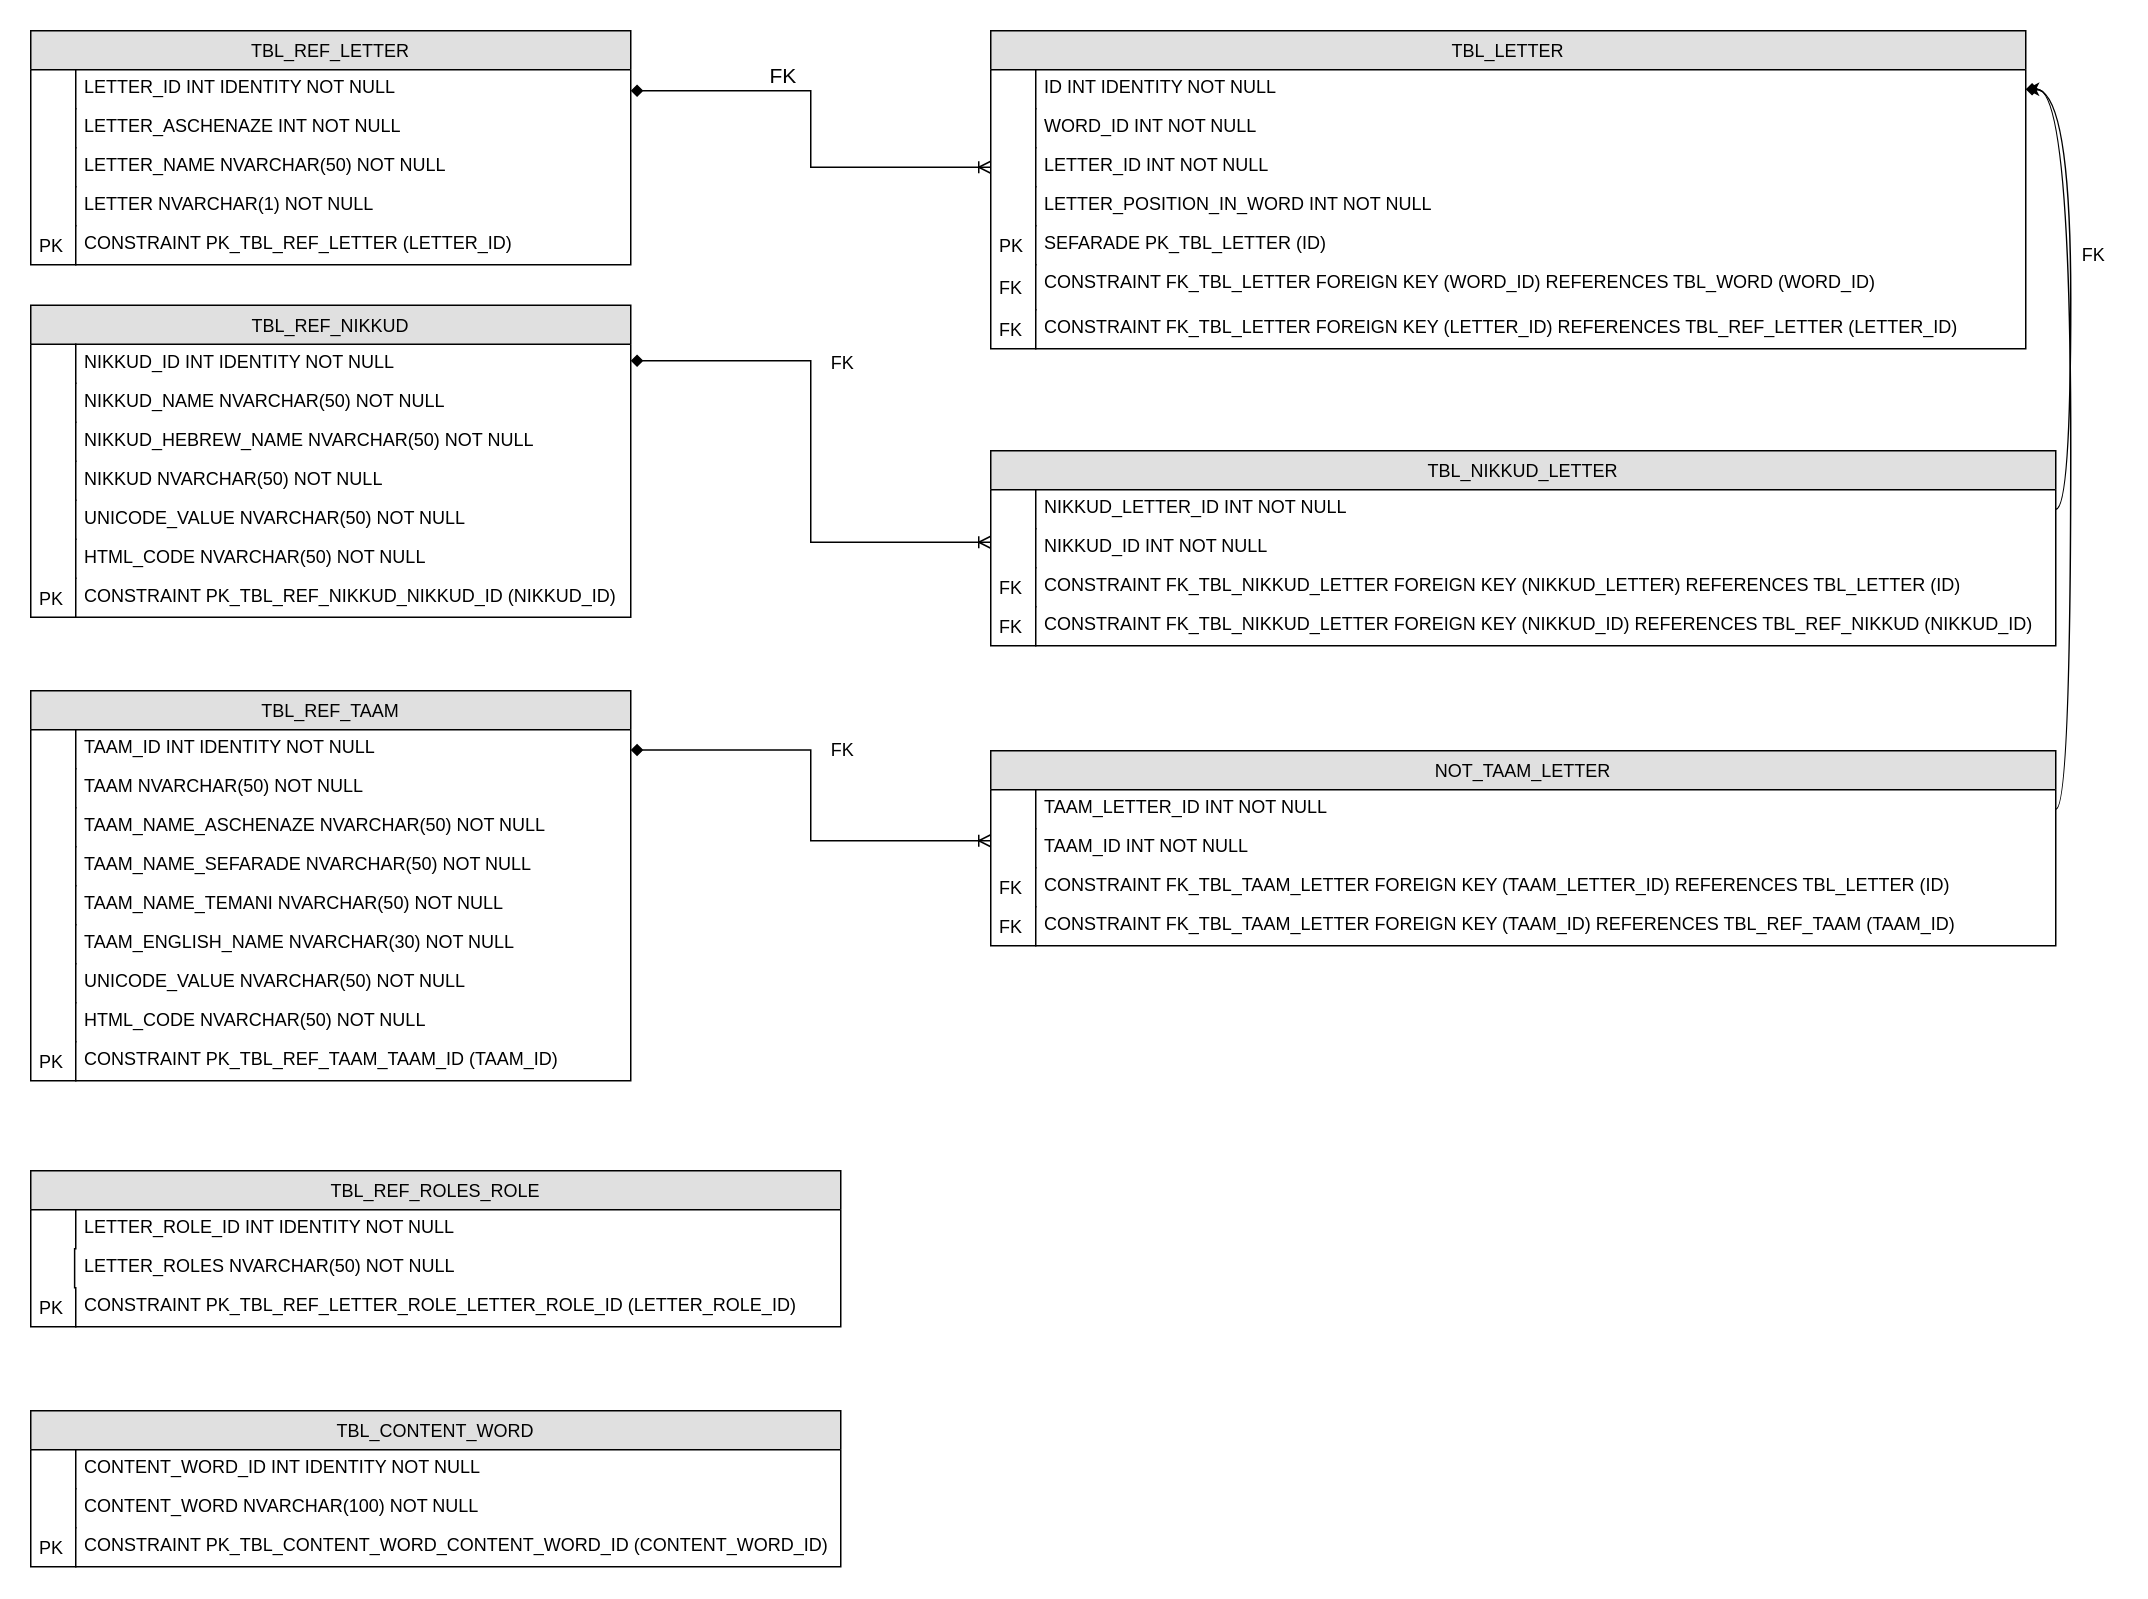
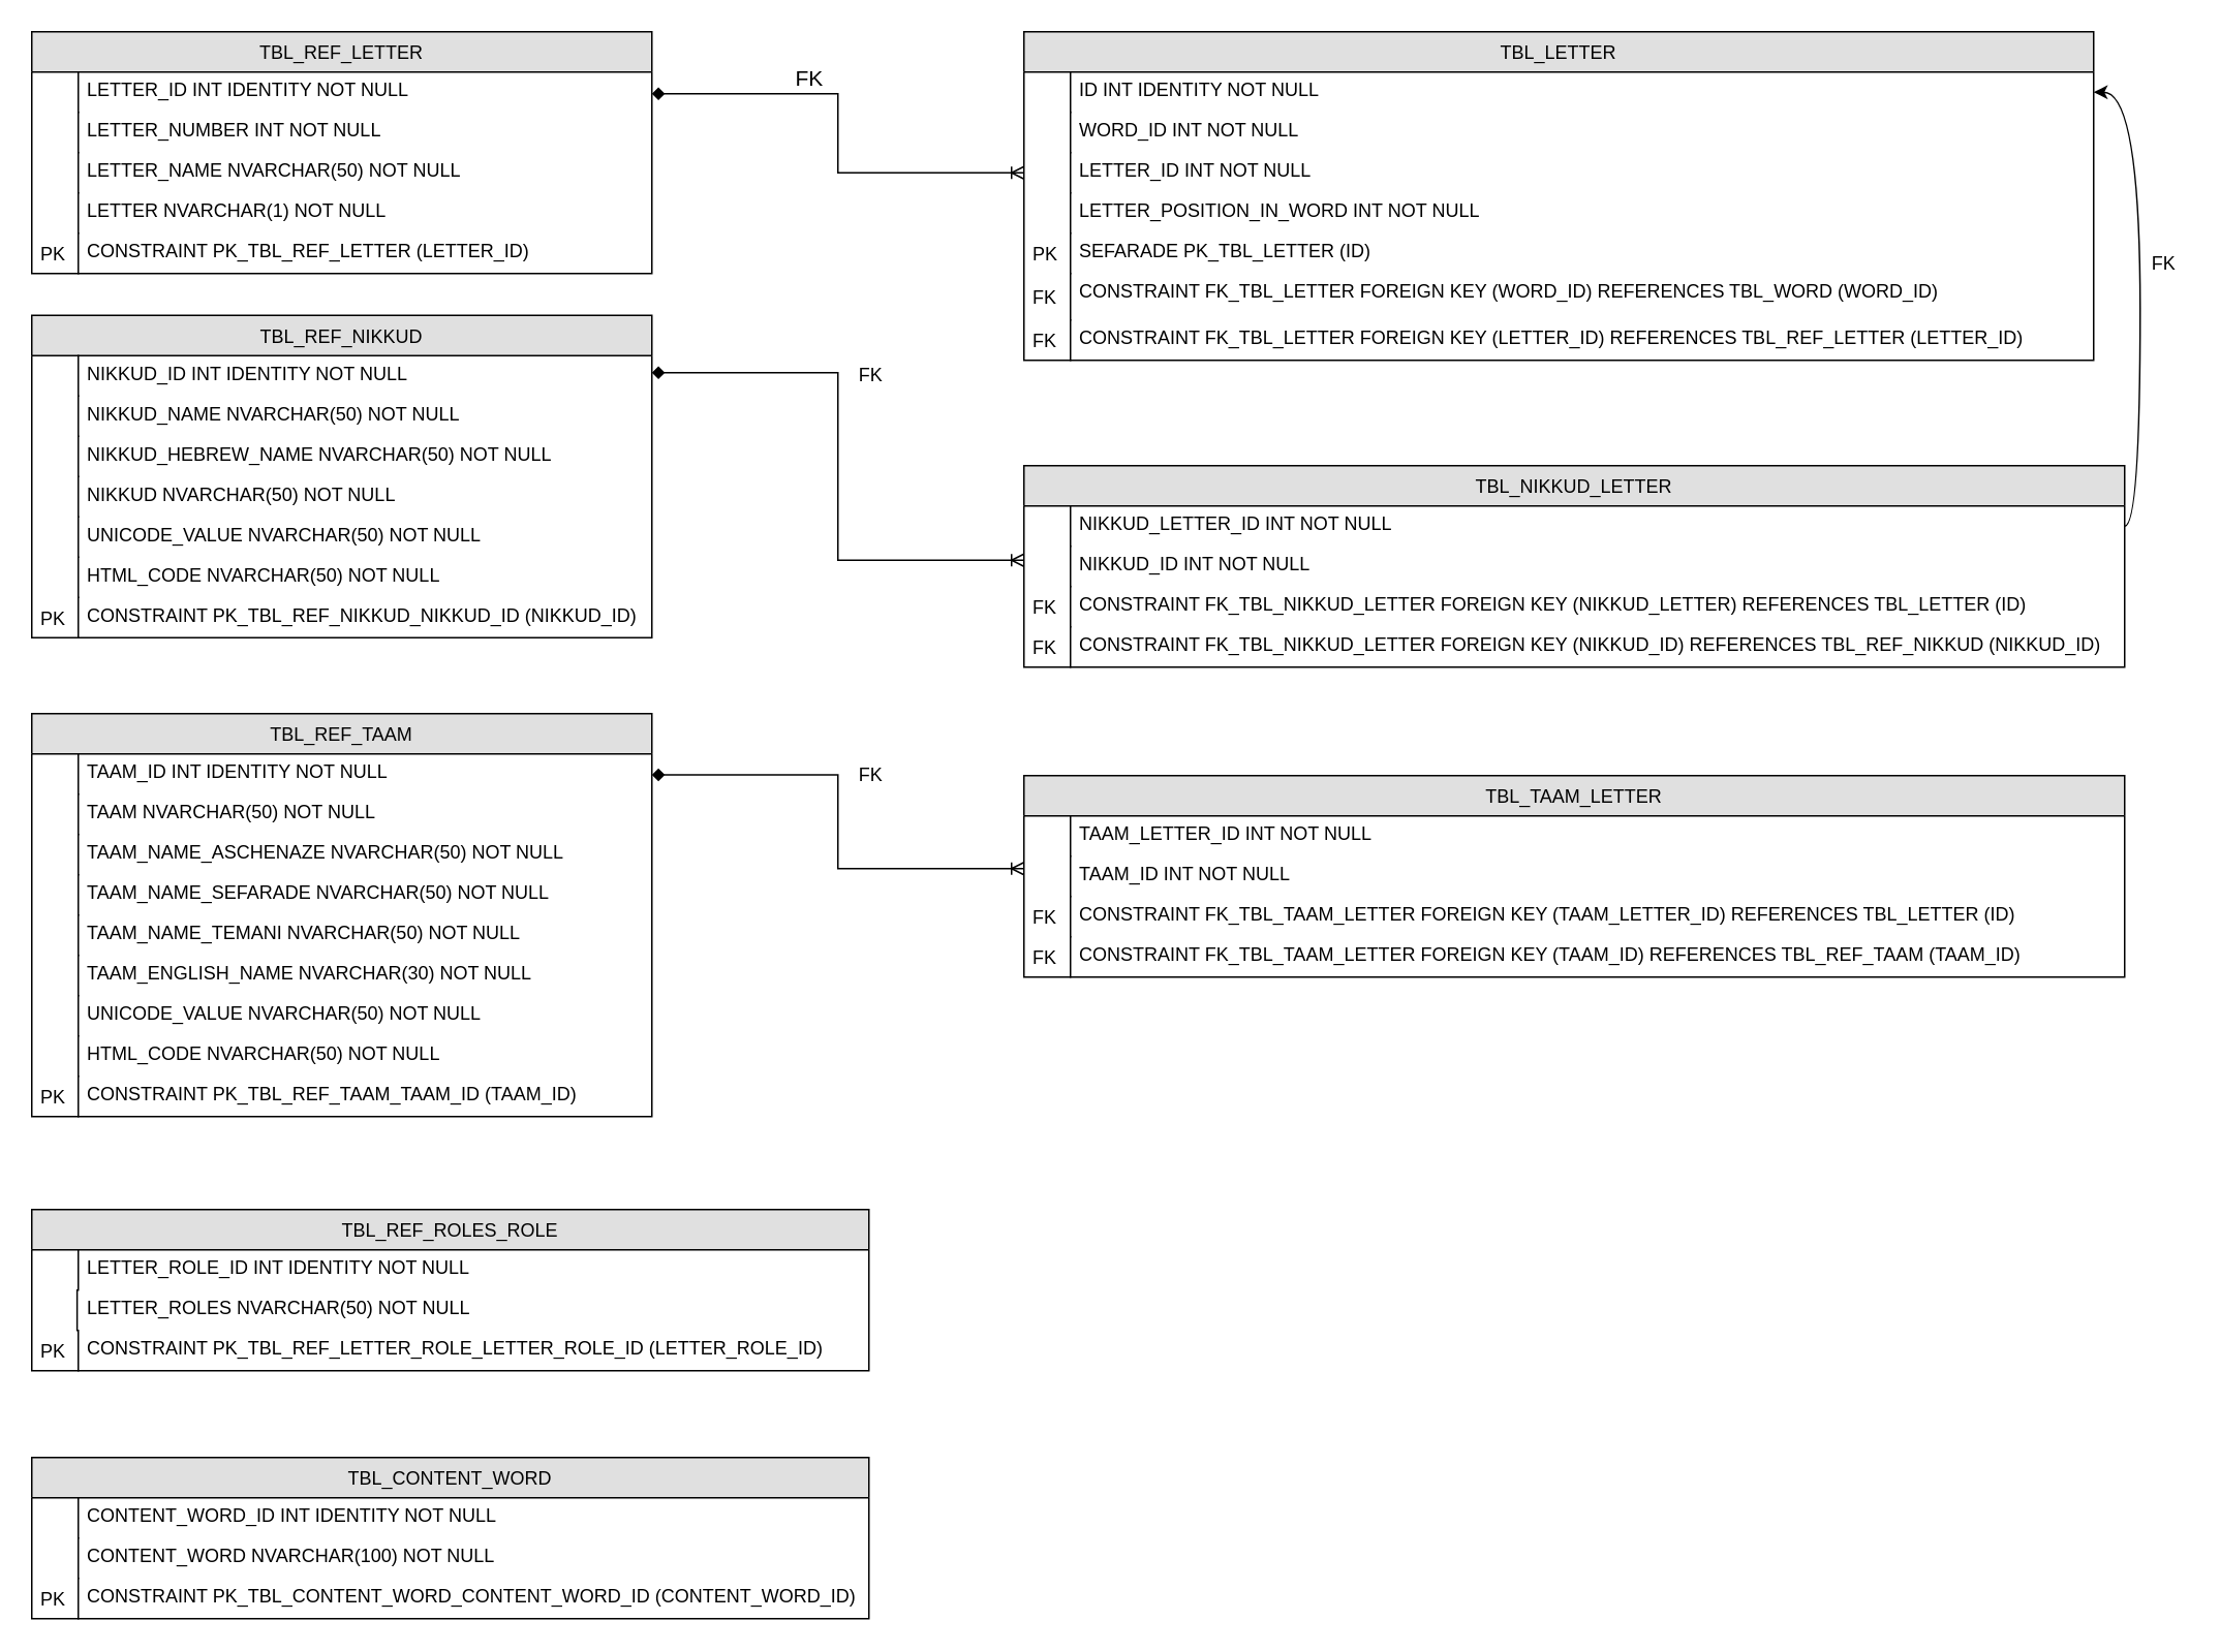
- <mxCell id="7" value="LETTER_ASCHENAZE INT NOT NULL" style="shape=partialRectangle;top=0;left=0;right=0;bottom=0;align=left;verticalAlign=top;spacingTop=-2;fillColor=none;spacingLeft=34;spacingRight=4;overflow=hidden;rotatable=0;points=[[0,0.5],[1,0.5]];portConstraint=eastwest;dropTarget=0;" parent="4" vertex="1"><mxGeometry y="52" width="400" height="26" as="geometry" /></mxCell>
+ <mxCell id="7" value="LETTER_NUMBER INT NOT NULL" style="shape=partialRectangle;top=0;left=0;right=0;bottom=0;align=left;verticalAlign=top;spacingTop=-2;fillColor=none;spacingLeft=34;spacingRight=4;overflow=hidden;rotatable=0;points=[[0,0.5],[1,0.5]];portConstraint=eastwest;dropTarget=0;" parent="4" vertex="1"><mxGeometry y="52" width="400" height="26" as="geometry" /></mxCell>
- <mxCell id="103" value="" style="endArrow=diamond;html=1;edgeStyle=orthogonalEdgeStyle;elbow=vertical;curved=1;exitX=1;exitY=0.5;exitDx=0;exitDy=0;endFill=1;entryX=1;entryY=0.5;entryDx=0;entryDy=0;" parent="1" source="92" target="65" edge="1"><mxGeometry width="50" height="50" relative="1" as="geometry"><mxPoint x="1440" y="532" as="sourcePoint" /><mxPoint x="1450" y="100" as="targetPoint" /></mxGeometry></mxCell>
- <mxCell id="91" value="NOT_TAAM_LETTER" style="swimlane;fontStyle=0;childLayout=stackLayout;horizontal=1;startSize=26;fillColor=#e0e0e0;horizontalStack=0;resizeParent=1;resizeLast=0;collapsible=1;marginBottom=0;swimlaneFillColor=#ffffff;align=center;" parent="1" vertex="1"><mxGeometry x="660" y="500" width="710" height="130" as="geometry" /></mxCell>
+ <mxCell id="91" value="TBL_TAAM_LETTER" style="swimlane;fontStyle=0;childLayout=stackLayout;horizontal=1;startSize=26;fillColor=#e0e0e0;horizontalStack=0;resizeParent=1;resizeLast=0;collapsible=1;marginBottom=0;swimlaneFillColor=#ffffff;align=center;" parent="1" vertex="1"><mxGeometry x="660" y="500" width="710" height="130" as="geometry" /></mxCell>
